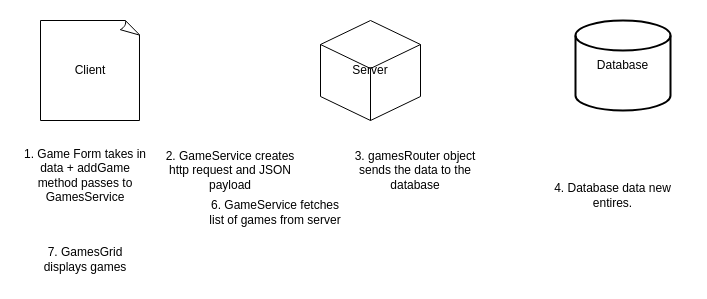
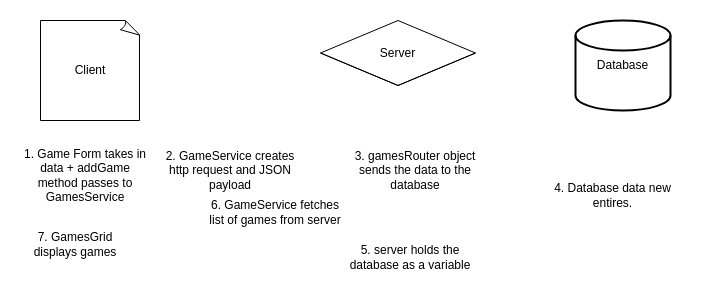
- <mxCell id="3" value="Server" style="whiteSpace=wrap;html=1;shape=mxgraph.basic.isocube;isoAngle=15;" vertex="1" parent="1"><mxGeometry x="320" y="20" width="100" height="100" as="geometry" /></mxCell>
+ <mxCell id="3" value="Server" style="whiteSpace=wrap;html=1;shape=mxgraph.basic.isocube;isoAngle=15;" vertex="1" parent="1"><mxGeometry x="320" y="20" width="155" height="65" as="geometry" /></mxCell>
+ <mxCell id="9" value="5. server holds the database as a variable" style="text;html=1;strokeColor=none;fillColor=none;align=center;verticalAlign=middle;whiteSpace=wrap;rounded=0;" vertex="1" parent="1"><mxGeometry x="340" y="237" width="140" height="40" as="geometry" /></mxCell>
- <mxCell id="11" value="7. GamesGrid displays games" style="text;html=1;strokeColor=none;fillColor=none;align=center;verticalAlign=middle;whiteSpace=wrap;rounded=0;" vertex="1" parent="1"><mxGeometry x="30" y="244" width="110" height="30" as="geometry" /></mxCell>
+ <mxCell id="11" value="7. GamesGrid displays games" style="text;html=1;strokeColor=none;fillColor=none;align=center;verticalAlign=middle;whiteSpace=wrap;rounded=0;" vertex="1" parent="1"><mxGeometry x="20" y="229" width="110" height="30" as="geometry" /></mxCell>
